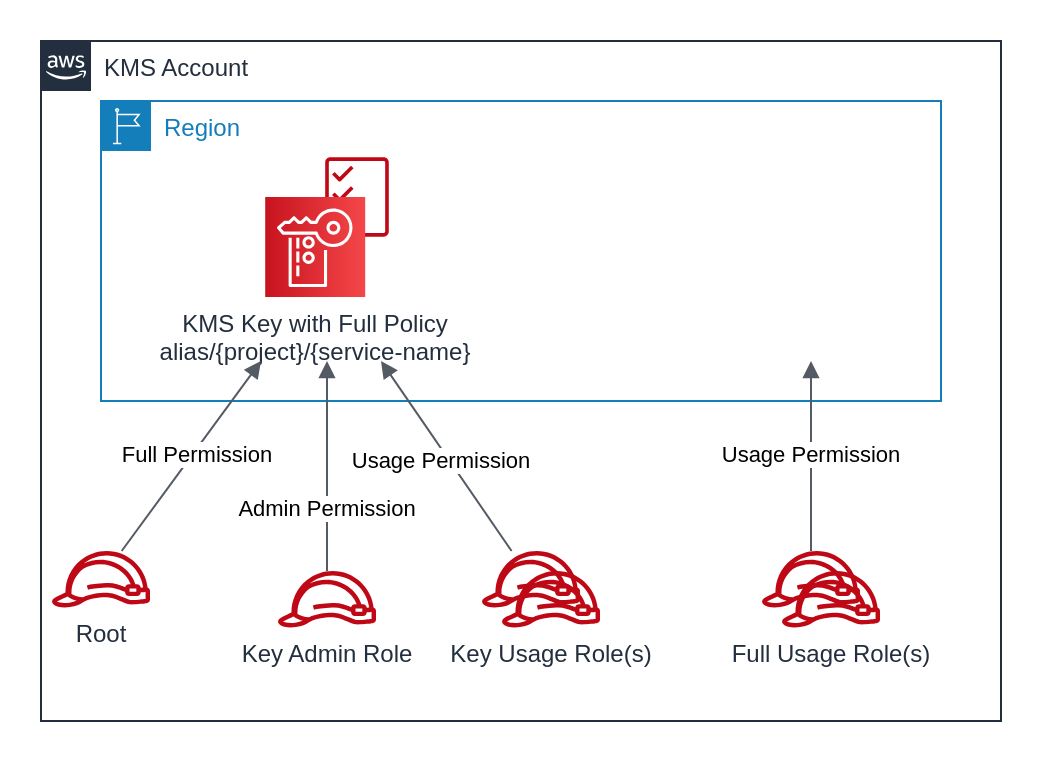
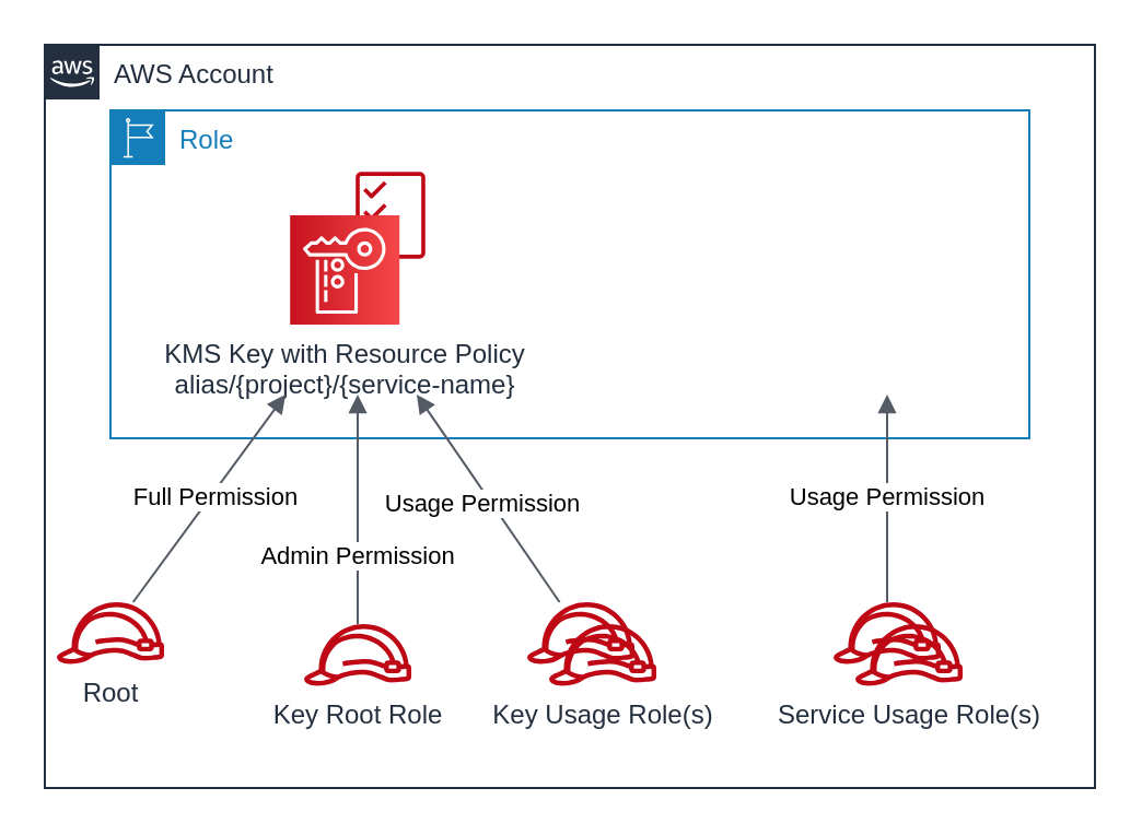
- <mxCell id="2" value="KMS Account" style="points=[[0,0],[0.25,0],[0.5,0],[0.75,0],[1,0],[1,0.25],[1,0.5],[1,0.75],[1,1],[0.75,1],[0.5,1],[0.25,1],[0,1],[0,0.75],[0,0.5],[0,0.25]];outlineConnect=0;gradientColor=none;html=1;whiteSpace=wrap;fontSize=12;fontStyle=0;container=1;pointerEvents=0;collapsible=0;recursiveResize=0;shape=mxgraph.aws4.group;grIcon=mxgraph.aws4.group_aws_cloud_alt;strokeColor=#232F3E;fillColor=none;verticalAlign=top;align=left;spacingLeft=30;fontColor=#232F3E;dashed=0;" parent="1" vertex="1"><mxGeometry x="20" y="20" width="480" height="340" as="geometry" /></mxCell>
+ <mxCell id="2" value="AWS Account" style="points=[[0,0],[0.25,0],[0.5,0],[0.75,0],[1,0],[1,0.25],[1,0.5],[1,0.75],[1,1],[0.75,1],[0.5,1],[0.25,1],[0,1],[0,0.75],[0,0.5],[0,0.25]];outlineConnect=0;gradientColor=none;html=1;whiteSpace=wrap;fontSize=12;fontStyle=0;container=1;pointerEvents=0;collapsible=0;recursiveResize=0;shape=mxgraph.aws4.group;grIcon=mxgraph.aws4.group_aws_cloud_alt;strokeColor=#232F3E;fillColor=none;verticalAlign=top;align=left;spacingLeft=30;fontColor=#232F3E;dashed=0;" parent="1" vertex="1"><mxGeometry x="20" y="20" width="480" height="340" as="geometry" /></mxCell>
- <mxCell id="8" value="Region" style="points=[[0,0],[0.25,0],[0.5,0],[0.75,0],[1,0],[1,0.25],[1,0.5],[1,0.75],[1,1],[0.75,1],[0.5,1],[0.25,1],[0,1],[0,0.75],[0,0.5],[0,0.25]];outlineConnect=0;gradientColor=none;html=1;whiteSpace=wrap;fontSize=12;fontStyle=0;shape=mxgraph.aws4.group;grIcon=mxgraph.aws4.group_region;strokeColor=#147EBA;fillColor=none;verticalAlign=top;align=left;spacingLeft=30;fontColor=#147EBA;dashed=0;" parent="1" vertex="1"><mxGeometry x="50" y="50" width="420" height="150" as="geometry" /></mxCell>
+ <mxCell id="8" value="Role" style="points=[[0,0],[0.25,0],[0.5,0],[0.75,0],[1,0],[1,0.25],[1,0.5],[1,0.75],[1,1],[0.75,1],[0.5,1],[0.25,1],[0,1],[0,0.75],[0,0.5],[0,0.25]];outlineConnect=0;gradientColor=none;html=1;whiteSpace=wrap;fontSize=12;fontStyle=0;shape=mxgraph.aws4.group;grIcon=mxgraph.aws4.group_region;strokeColor=#147EBA;fillColor=none;verticalAlign=top;align=left;spacingLeft=30;fontColor=#147EBA;dashed=0;" parent="1" vertex="1"><mxGeometry x="50" y="50" width="420" height="150" as="geometry" /></mxCell>
- <mxCell id="11" value="KMS Key with Full Policy&lt;br&gt;alias/{project}/{service-name}" style="sketch=0;points=[[0,0,0],[0.25,0,0],[0.5,0,0],[0.75,0,0],[1,0,0],[0,1,0],[0.25,1,0],[0.5,1,0],[0.75,1,0],[1,1,0],[0,0.25,0],[0,0.5,0],[0,0.75,0],[1,0.25,0],[1,0.5,0],[1,0.75,0]];outlineConnect=0;fontColor=#232F3E;gradientColor=#F54749;gradientDirection=north;fillColor=#C7131F;strokeColor=#ffffff;dashed=0;verticalLabelPosition=bottom;verticalAlign=top;align=center;html=1;fontSize=12;fontStyle=0;aspect=fixed;shape=mxgraph.aws4.resourceIcon;resIcon=mxgraph.aws4.key_management_service;direction=south;" parent="9" vertex="1"><mxGeometry y="20" width="50" height="50" as="geometry" /></mxCell>
+ <mxCell id="11" value="KMS Key with Resource Policy&lt;br&gt;alias/{project}/{service-name}" style="sketch=0;points=[[0,0,0],[0.25,0,0],[0.5,0,0],[0.75,0,0],[1,0,0],[0,1,0],[0.25,1,0],[0.5,1,0],[0.75,1,0],[1,1,0],[0,0.25,0],[0,0.5,0],[0,0.75,0],[1,0.25,0],[1,0.5,0],[1,0.75,0]];outlineConnect=0;fontColor=#232F3E;gradientColor=#F54749;gradientDirection=north;fillColor=#C7131F;strokeColor=#ffffff;dashed=0;verticalLabelPosition=bottom;verticalAlign=top;align=center;html=1;fontSize=12;fontStyle=0;aspect=fixed;shape=mxgraph.aws4.resourceIcon;resIcon=mxgraph.aws4.key_management_service;direction=south;" parent="9" vertex="1"><mxGeometry y="20" width="50" height="50" as="geometry" /></mxCell>
- <mxCell id="3" value="Key Admin Role" style="sketch=0;outlineConnect=0;fontColor=#232F3E;gradientColor=none;fillColor=#BF0816;strokeColor=none;dashed=0;verticalLabelPosition=bottom;verticalAlign=top;align=center;html=1;fontSize=12;fontStyle=0;aspect=fixed;pointerEvents=1;shape=mxgraph.aws4.role;" parent="2" vertex="1"><mxGeometry x="118" y="265" width="50" height="28.21" as="geometry" /></mxCell>
+ <mxCell id="3" value="Key Root Role" style="sketch=0;outlineConnect=0;fontColor=#232F3E;gradientColor=none;fillColor=#BF0816;strokeColor=none;dashed=0;verticalLabelPosition=bottom;verticalAlign=top;align=center;html=1;fontSize=12;fontStyle=0;aspect=fixed;pointerEvents=1;shape=mxgraph.aws4.role;" parent="2" vertex="1"><mxGeometry x="118" y="265" width="50" height="28.21" as="geometry" /></mxCell>
- <mxCell id="14" value="Full Usage Role(s)" style="sketch=0;outlineConnect=0;fontColor=#232F3E;gradientColor=none;fillColor=#BF0816;strokeColor=none;dashed=0;verticalLabelPosition=bottom;verticalAlign=top;align=center;html=1;fontSize=12;fontStyle=0;aspect=fixed;pointerEvents=1;shape=mxgraph.aws4.role;" parent="12" vertex="1"><mxGeometry x="10" y="10" width="50" height="28.21" as="geometry" /></mxCell>
+ <mxCell id="14" value="Service Usage Role(s)" style="sketch=0;outlineConnect=0;fontColor=#232F3E;gradientColor=none;fillColor=#BF0816;strokeColor=none;dashed=0;verticalLabelPosition=bottom;verticalAlign=top;align=center;html=1;fontSize=12;fontStyle=0;aspect=fixed;pointerEvents=1;shape=mxgraph.aws4.role;" parent="12" vertex="1"><mxGeometry x="10" y="10" width="50" height="28.21" as="geometry" /></mxCell>
